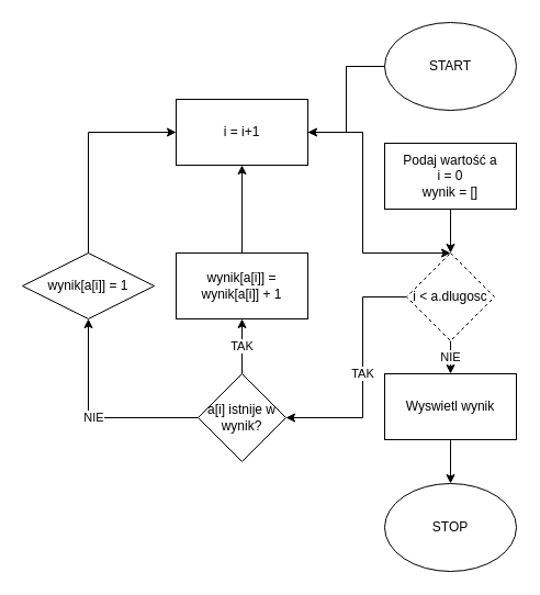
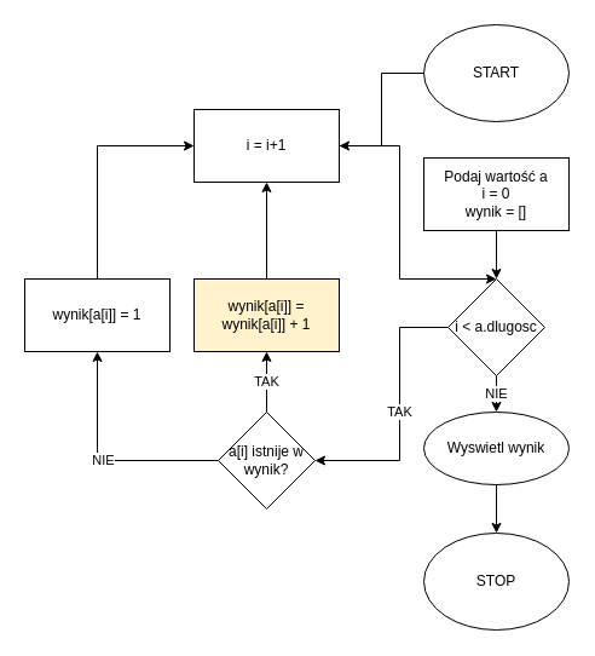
- <mxCell id="16" value="wynik[a[i]] = 1" style="rhombus;whiteSpace=wrap;html=1;" vertex="1" parent="1"><mxGeometry x="20" y="230" width="120" height="60" as="geometry" /></mxCell>
+ <mxCell id="16" value="wynik[a[i]] = 1" style="whiteSpace=wrap;html=1;" vertex="1" parent="1"><mxGeometry x="20" y="230" width="120" height="60" as="geometry" /></mxCell>
- <mxCell id="18" value="wynik[a[i]] = wynik[a[i]] + 1" style="whiteSpace=wrap;html=1;" vertex="1" parent="1"><mxGeometry x="160" y="230" width="120" height="60" as="geometry" /></mxCell>
+ <mxCell id="18" value="wynik[a[i]] = wynik[a[i]] + 1" style="whiteSpace=wrap;html=1;fillColor=#fff2cc;" vertex="1" parent="1"><mxGeometry x="160" y="230" width="120" height="60" as="geometry" /></mxCell>
- <mxCell id="9" value="i &amp;lt; a.dlugosc" style="rhombus;whiteSpace=wrap;html=1;dashed=1;" vertex="1" parent="1"><mxGeometry x="370" y="230" width="80" height="80" as="geometry" /></mxCell>
+ <mxCell id="9" value="i &amp;lt; a.dlugosc" style="rhombus;whiteSpace=wrap;html=1;" vertex="1" parent="1"><mxGeometry x="370" y="230" width="80" height="80" as="geometry" /></mxCell>
- <mxCell id="11" value="Wyswietl wynik" style="rounded=0;whiteSpace=wrap;html=1;" vertex="1" parent="1"><mxGeometry x="350" y="340" width="120" height="60" as="geometry" /></mxCell>
+ <mxCell id="11" value="Wyswietl wynik" style="ellipse;whiteSpace=wrap;html=1;" vertex="1" parent="1"><mxGeometry x="350" y="340" width="120" height="60" as="geometry" /></mxCell>
